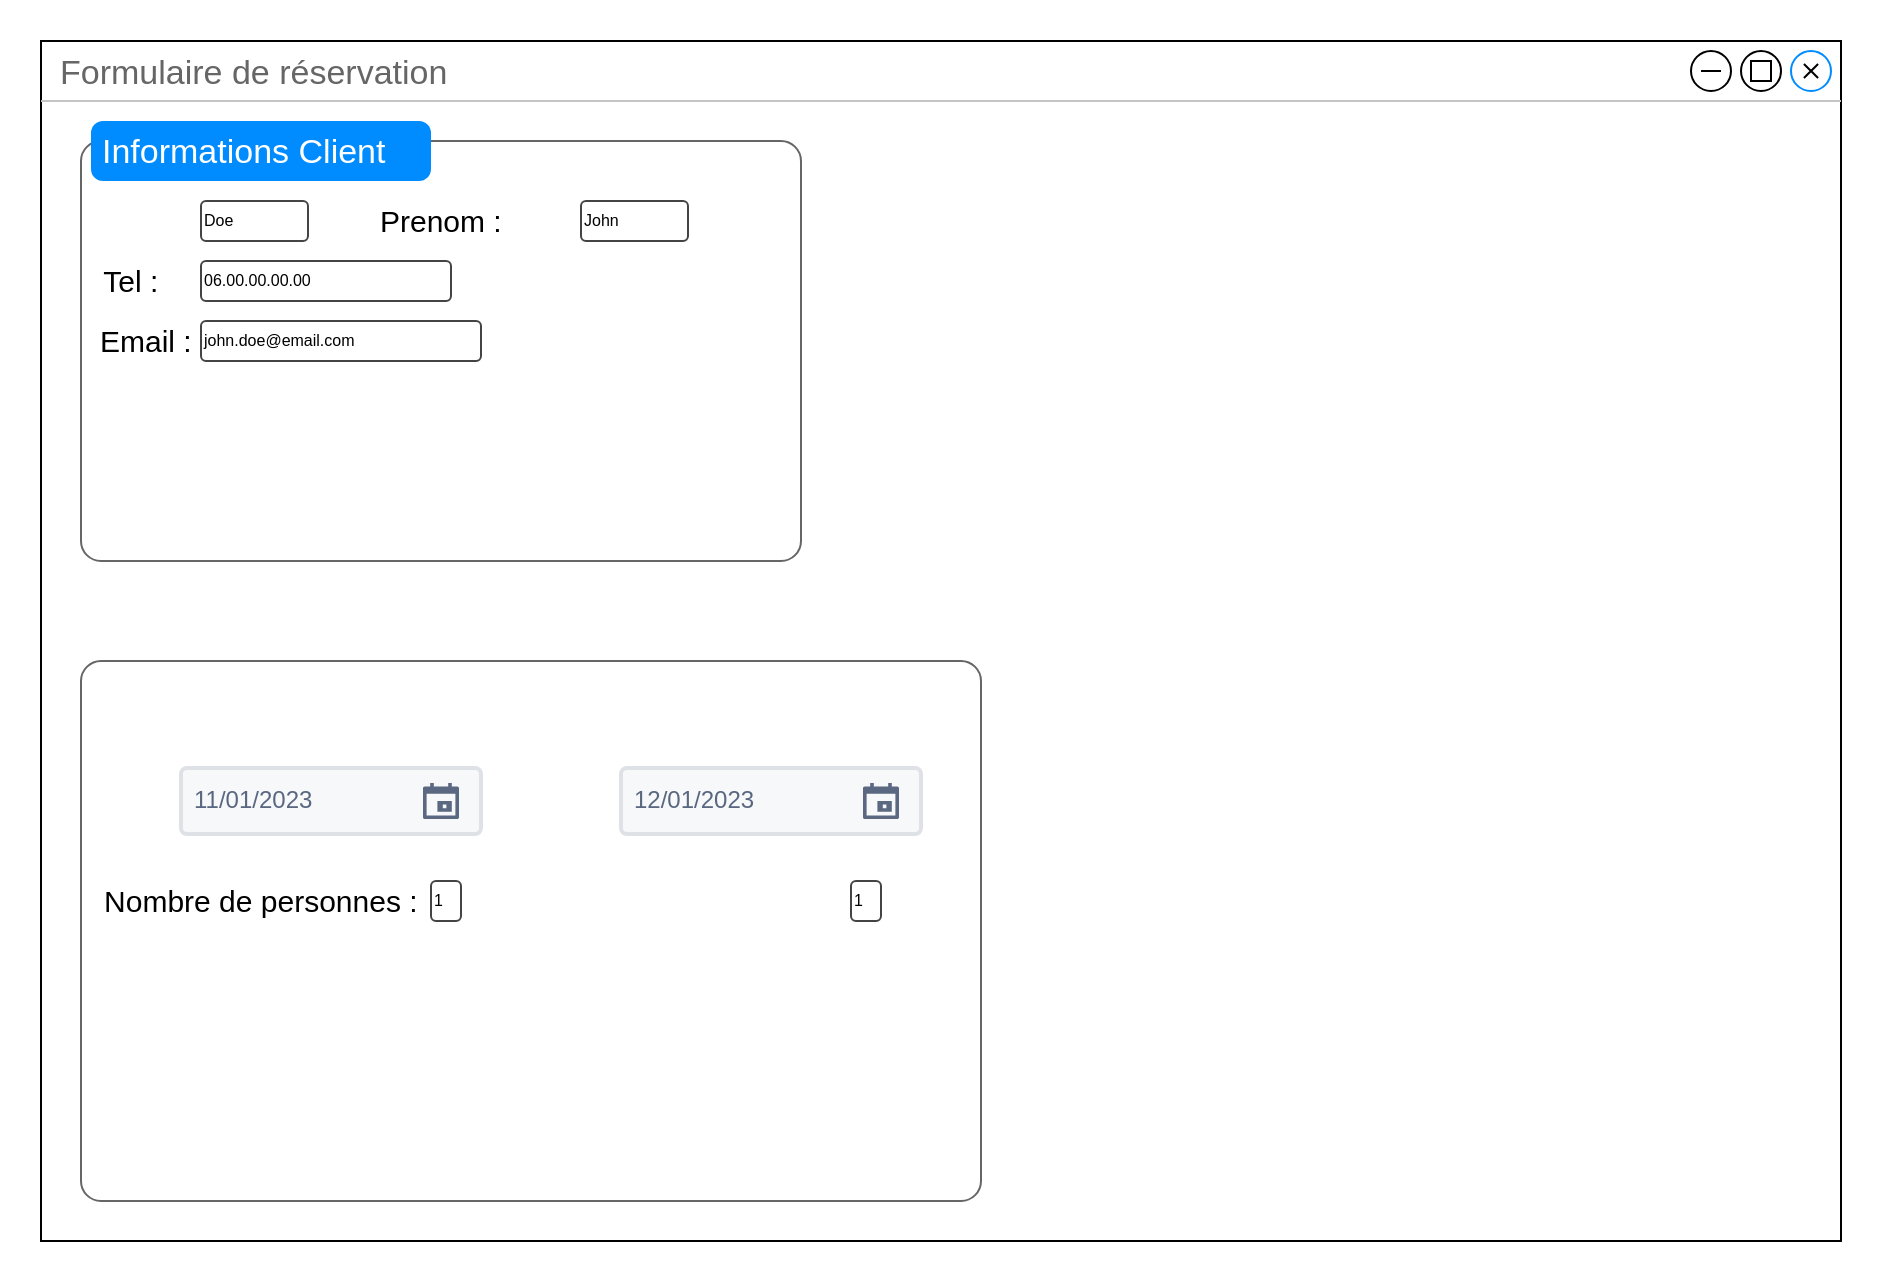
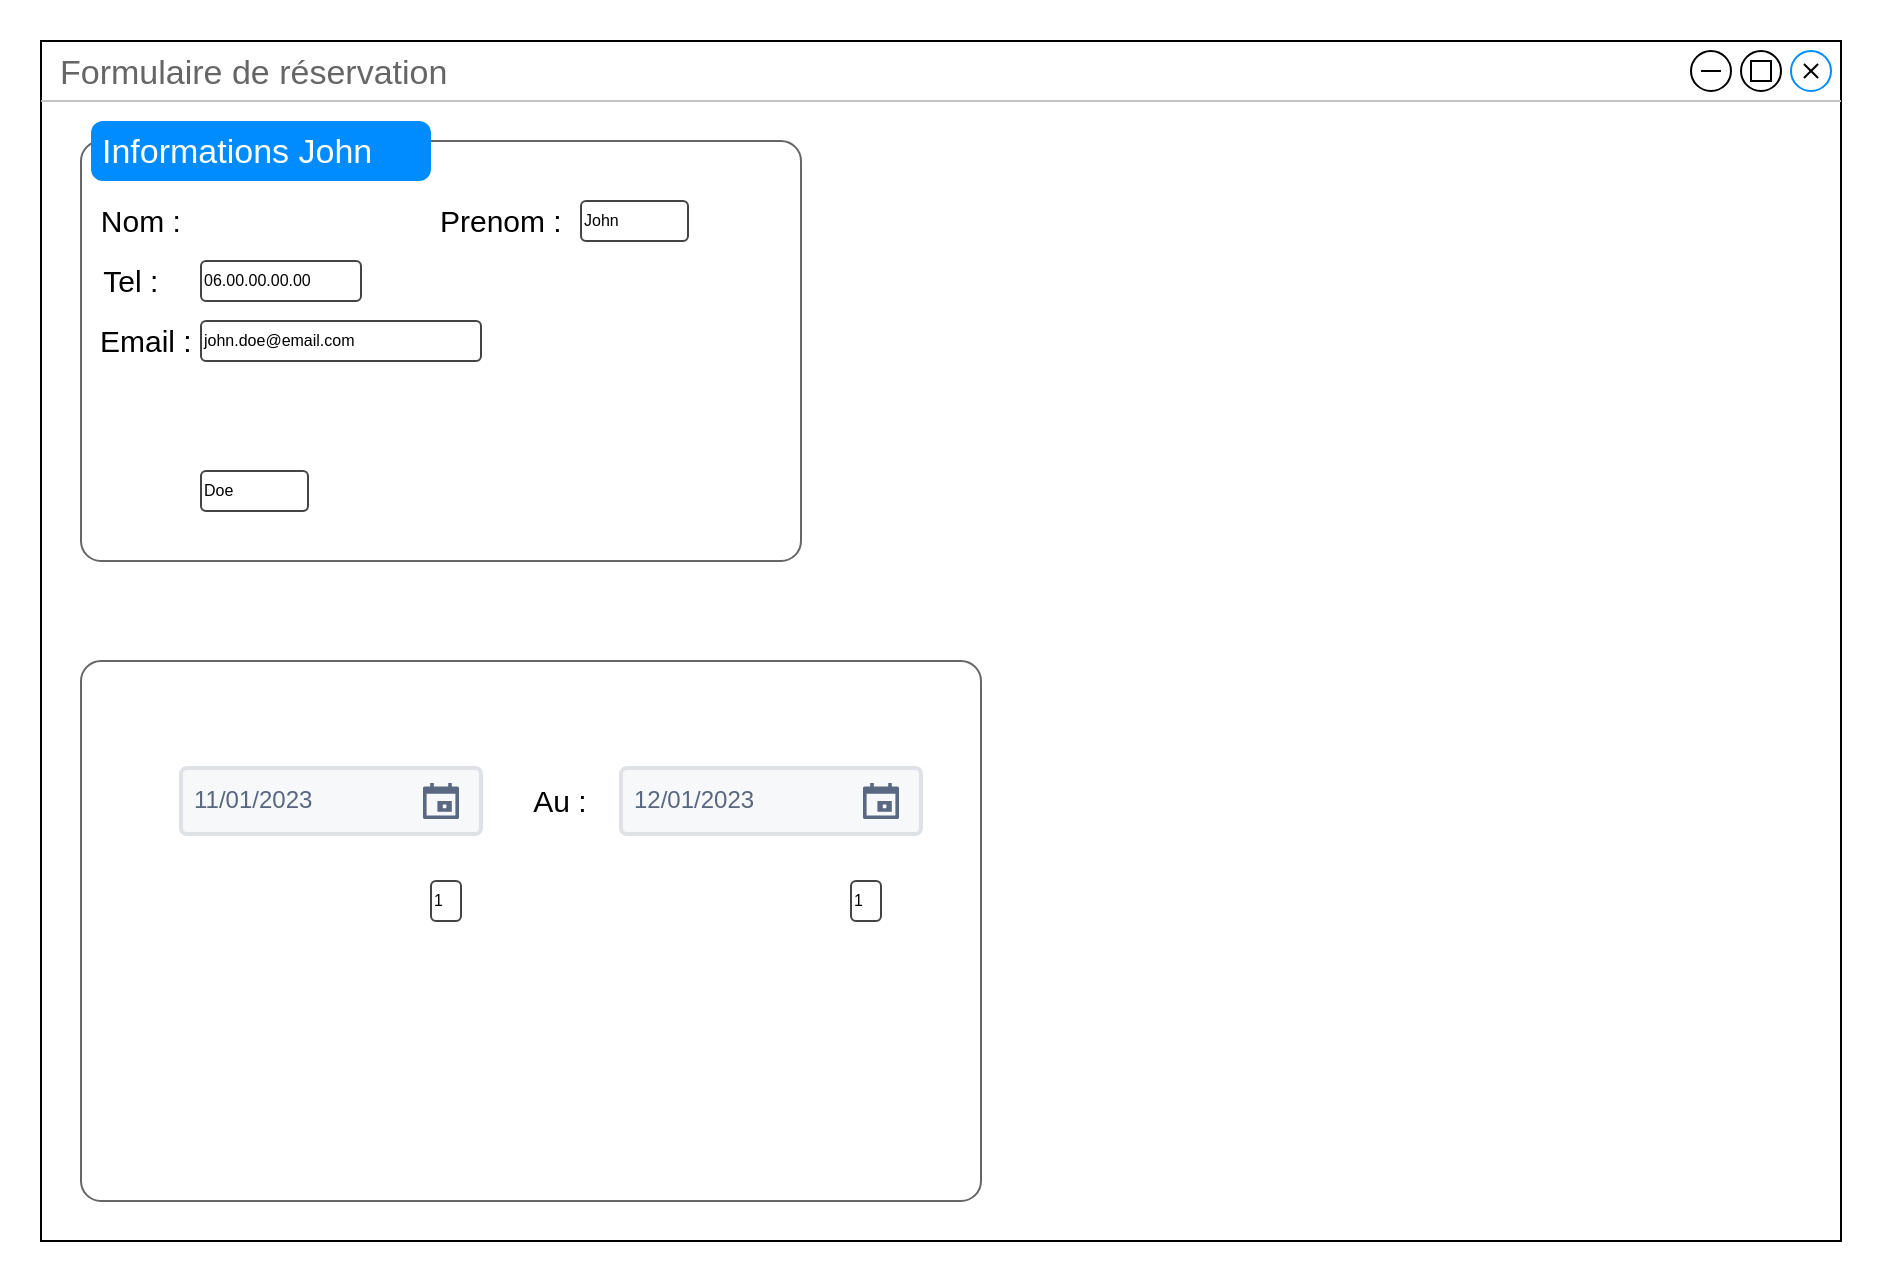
- <mxCell id="8" value="Informations Client" style="shape=rect;strokeColor=none;fillColor=#008cff;strokeWidth=1;dashed=0;rounded=1;arcSize=20;fontColor=#ffffff;fontSize=17;spacing=2;spacingTop=-2;align=left;autosize=1;spacingLeft=4;resizeWidth=0;resizeHeight=0;perimeter=none;" vertex="1" parent="7"><mxGeometry x="5" width="170" height="30" as="geometry" /></mxCell>
+ <mxCell id="8" value="Informations John" style="shape=rect;strokeColor=none;fillColor=#008cff;strokeWidth=1;dashed=0;rounded=1;arcSize=20;fontColor=#ffffff;fontSize=17;spacing=2;spacingTop=-2;align=left;autosize=1;spacingLeft=4;resizeWidth=0;resizeHeight=0;perimeter=none;" vertex="1" parent="7"><mxGeometry x="5" width="170" height="30" as="geometry" /></mxCell>
+ <mxCell id="9" value="Nom :&amp;nbsp;" style="text;html=1;strokeColor=none;fillColor=none;align=center;verticalAlign=middle;whiteSpace=wrap;rounded=0;sketch=0;fontSize=15;" vertex="1" parent="7"><mxGeometry x="5" y="40" width="55" height="20" as="geometry" /></mxCell>
- <mxCell id="10" value="Doe" style="strokeWidth=1;html=1;shadow=0;dashed=0;shape=mxgraph.ios.iTextInput;strokeColor=#444444;buttonText=;fontSize=8;whiteSpace=wrap;align=left;sketch=0;gradientColor=none;fillColor=none;" vertex="1" parent="7"><mxGeometry x="60" y="40" width="53.5" height="20" as="geometry" /></mxCell>
+ <mxCell id="10" value="Doe" style="strokeWidth=1;html=1;shadow=0;dashed=0;shape=mxgraph.ios.iTextInput;strokeColor=#444444;buttonText=;fontSize=8;whiteSpace=wrap;align=left;sketch=0;gradientColor=none;fillColor=none;" vertex="1" parent="7"><mxGeometry x="60" y="175" width="53.5" height="20" as="geometry" /></mxCell>
- <mxCell id="11" value="Prenom :&amp;nbsp;" style="text;html=1;strokeColor=none;fillColor=none;align=center;verticalAlign=middle;whiteSpace=wrap;rounded=0;sketch=0;fontSize=15;" vertex="1" parent="7"><mxGeometry x="145" y="40" width="75" height="20" as="geometry" /></mxCell>
+ <mxCell id="11" value="Prenom :&amp;nbsp;" style="text;html=1;strokeColor=none;fillColor=none;align=center;verticalAlign=middle;whiteSpace=wrap;rounded=0;sketch=0;fontSize=15;" vertex="1" parent="7"><mxGeometry x="175" y="40" width="75" height="20" as="geometry" /></mxCell>
- <mxCell id="14" value="06.00.00.00.00" style="strokeWidth=1;html=1;shadow=0;dashed=0;shape=mxgraph.ios.iTextInput;strokeColor=#444444;buttonText=;fontSize=8;whiteSpace=wrap;align=left;sketch=0;gradientColor=none;fillColor=none;" vertex="1" parent="7"><mxGeometry x="60" y="70" width="125" height="20" as="geometry" /></mxCell>
+ <mxCell id="14" value="06.00.00.00.00" style="strokeWidth=1;html=1;shadow=0;dashed=0;shape=mxgraph.ios.iTextInput;strokeColor=#444444;buttonText=;fontSize=8;whiteSpace=wrap;align=left;sketch=0;gradientColor=none;fillColor=none;" vertex="1" parent="7"><mxGeometry x="60" y="70" width="80" height="20" as="geometry" /></mxCell>
+ <mxCell id="20" value="Au :" style="text;html=1;strokeColor=none;fillColor=none;align=center;verticalAlign=middle;whiteSpace=wrap;rounded=0;sketch=0;fontSize=15;" vertex="1" parent="17"><mxGeometry x="220" y="70" width="40" height="20" as="geometry" /></mxCell>
- <mxCell id="23" value="Nombre de personnes :&amp;nbsp;" style="text;html=1;strokeColor=none;fillColor=none;align=center;verticalAlign=middle;whiteSpace=wrap;rounded=0;sketch=0;fontSize=15;" vertex="1" parent="17"><mxGeometry x="10" y="120" width="165" height="20" as="geometry" /></mxCell>
